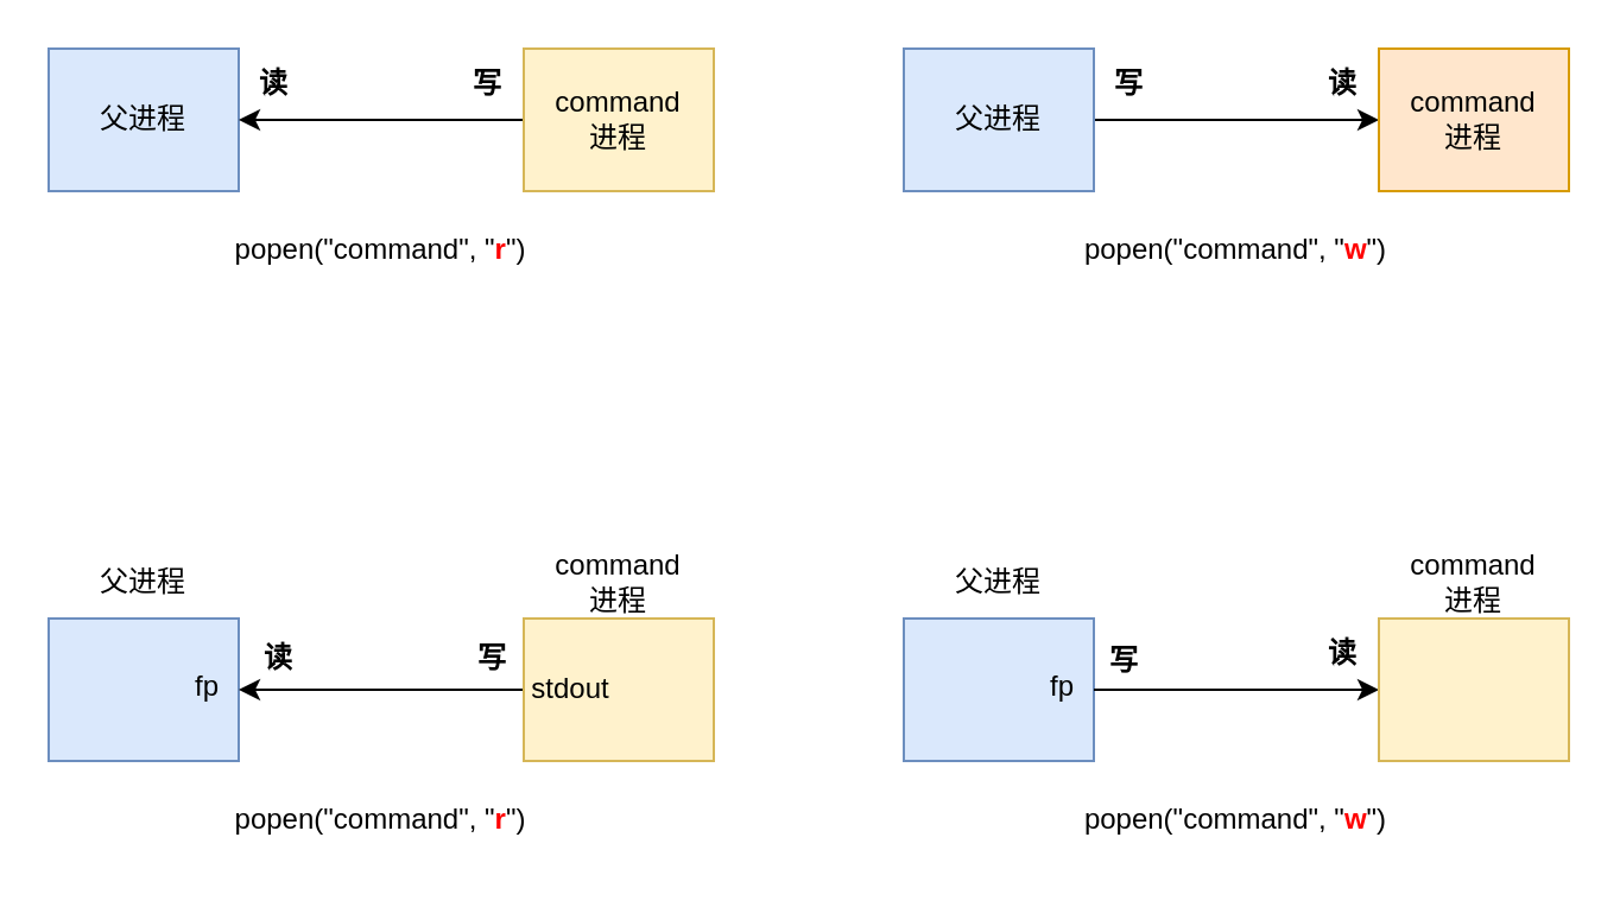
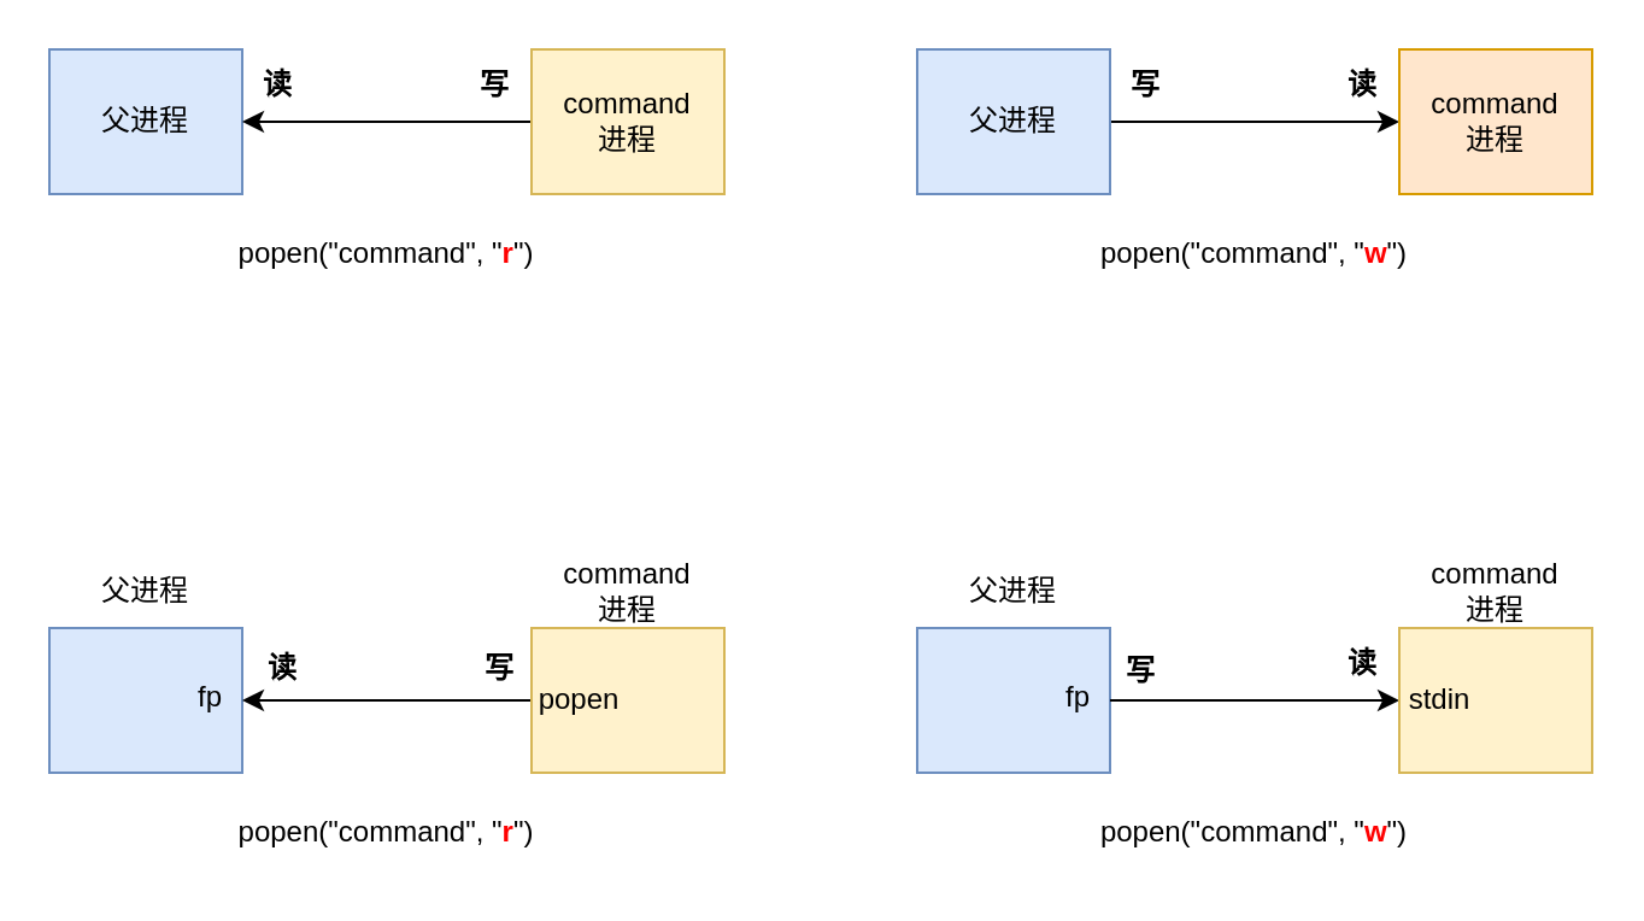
- <mxCell id="22" value="stdout" style="text;html=1;strokeColor=none;fillColor=none;align=center;verticalAlign=middle;whiteSpace=wrap;rounded=0;" vertex="1" parent="1"><mxGeometry x="220" y="275" width="40" height="30" as="geometry" /></mxCell>
+ <mxCell id="22" value="popen" style="text;html=1;strokeColor=none;fillColor=none;align=center;verticalAlign=middle;whiteSpace=wrap;rounded=0;" vertex="1" parent="1"><mxGeometry x="220" y="275" width="40" height="30" as="geometry" /></mxCell>
+ <mxCell id="31" value="stdin" style="text;html=1;strokeColor=none;fillColor=none;align=center;verticalAlign=middle;whiteSpace=wrap;rounded=0;" vertex="1" parent="1"><mxGeometry x="582" y="275" width="30" height="30" as="geometry" /></mxCell>
